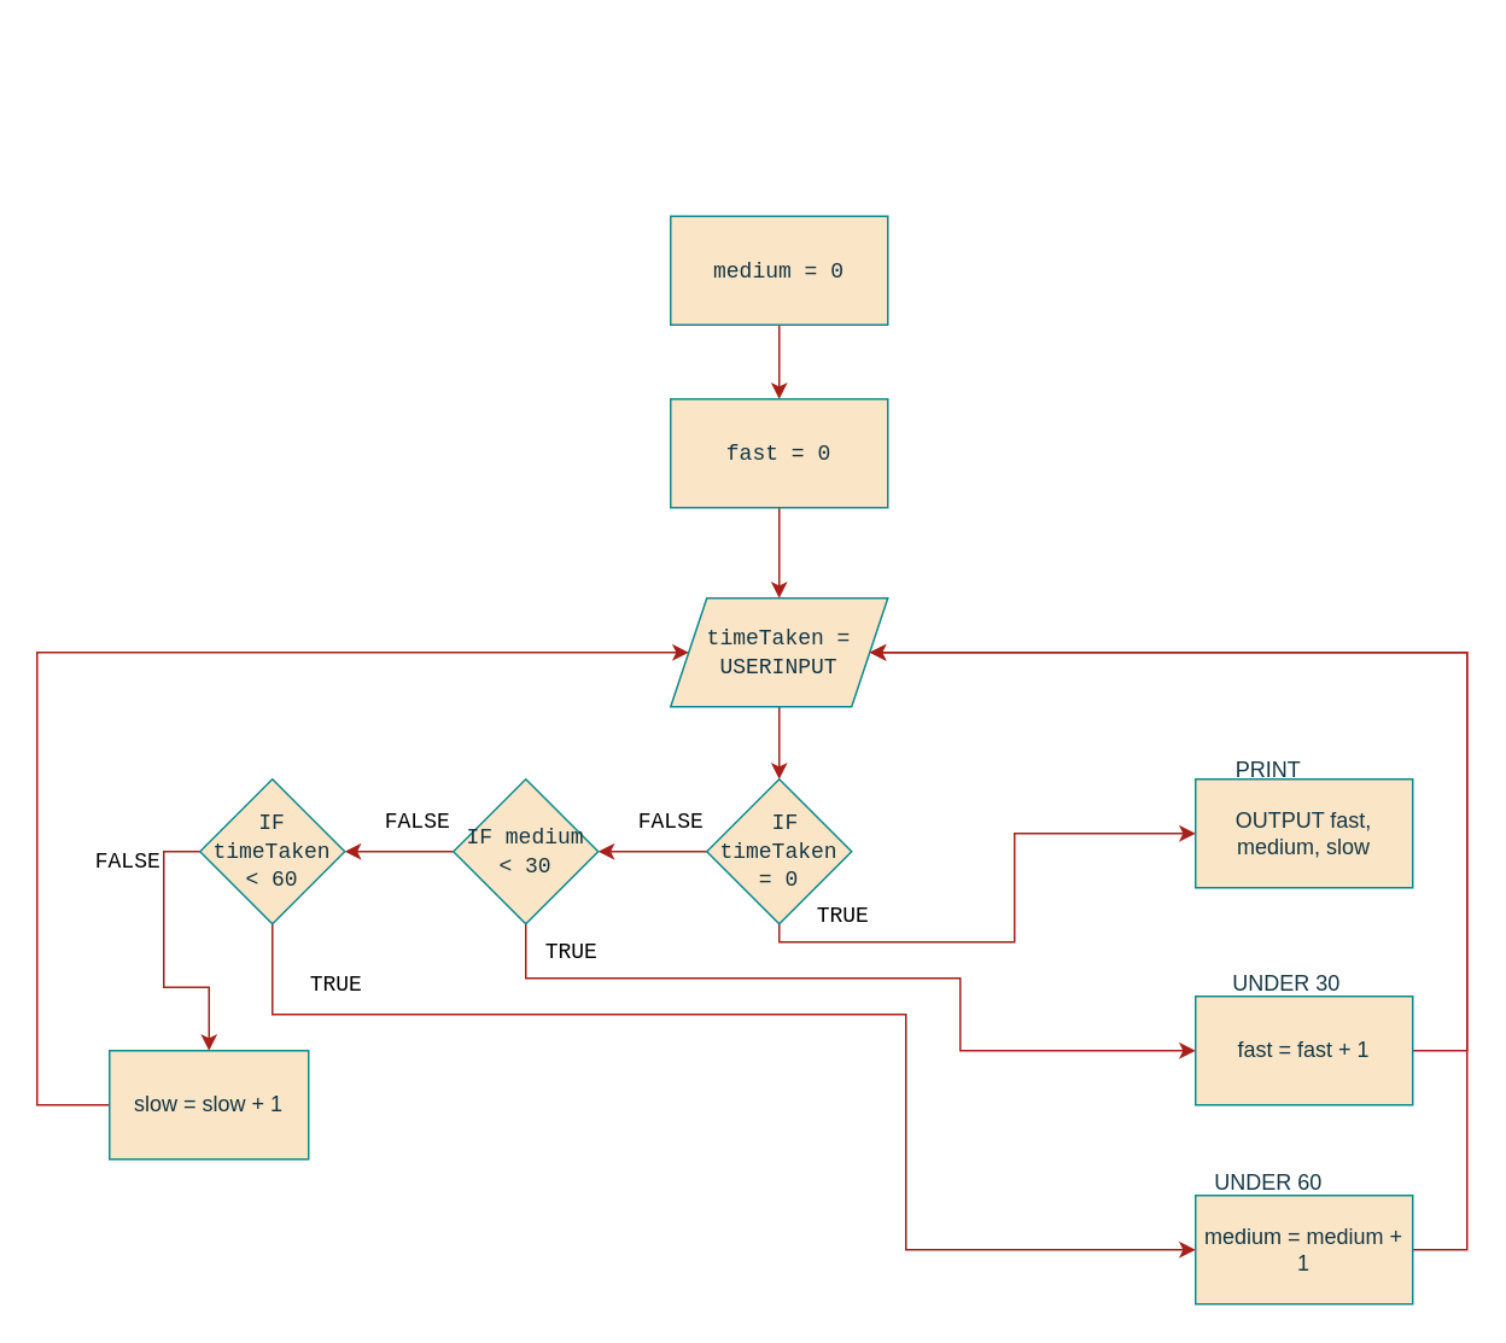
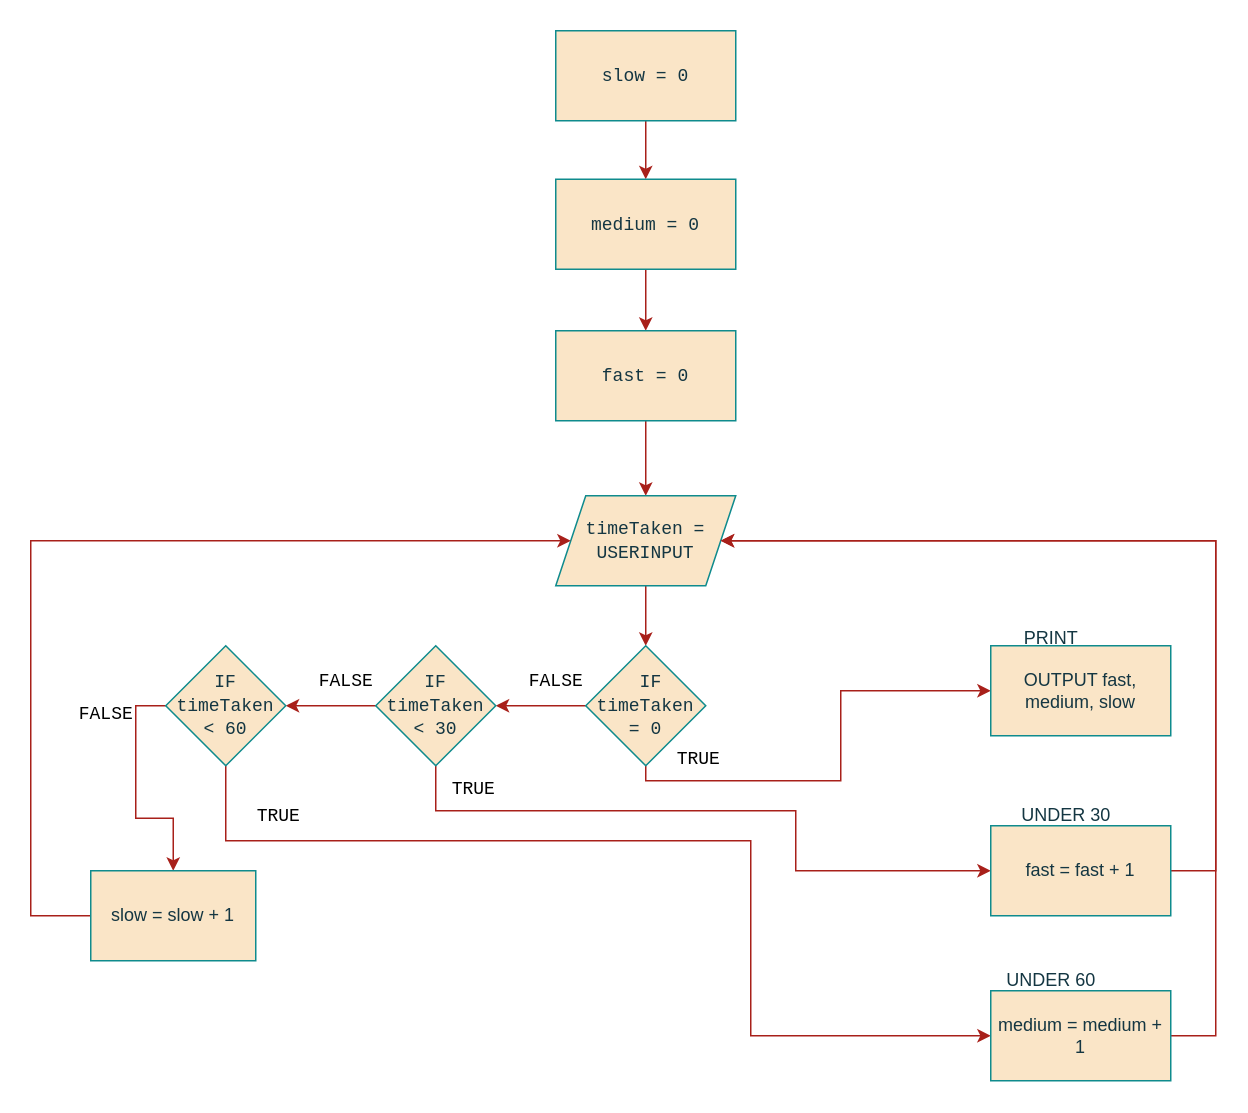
+ <mxCell id="3" value="&lt;font face=&quot;Courier New&quot;&gt;slow = 0&lt;/font&gt;" style="rounded=0;whiteSpace=wrap;html=1;labelBackgroundColor=none;fillColor=#FAE5C7;strokeColor=#0F8B8D;fontColor=#143642;" vertex="1" parent="1"><mxGeometry x="370" y="20" width="120" height="60" as="geometry" /></mxCell>
+ <mxCell id="2" style="edgeStyle=orthogonalEdgeStyle;rounded=0;orthogonalLoop=1;jettySize=auto;html=1;exitX=0.5;exitY=1;exitDx=0;exitDy=0;entryX=0.5;entryY=0;entryDx=0;entryDy=0;labelBackgroundColor=none;fontColor=default;strokeColor=#A8201A;" edge="1" parent="1" source="3" target="5"><mxGeometry relative="1" as="geometry" /></mxCell>
- <mxCell id="15" value="&lt;font face=&quot;Courier New&quot;&gt;IF medium &amp;lt; 30&lt;/font&gt;" style="rhombus;whiteSpace=wrap;html=1;labelBackgroundColor=none;fillColor=#FAE5C7;strokeColor=#0F8B8D;fontColor=#143642;rounded=0;" vertex="1" parent="1"><mxGeometry x="250" y="430" width="80" height="80" as="geometry" /></mxCell>
+ <mxCell id="15" value="&lt;font face=&quot;Courier New&quot;&gt;IF timeTaken &amp;lt; 30&lt;/font&gt;" style="rhombus;whiteSpace=wrap;html=1;labelBackgroundColor=none;fillColor=#FAE5C7;strokeColor=#0F8B8D;fontColor=#143642;rounded=0;" vertex="1" parent="1"><mxGeometry x="250" y="430" width="80" height="80" as="geometry" /></mxCell>
